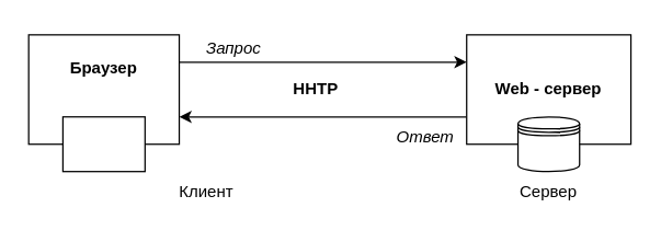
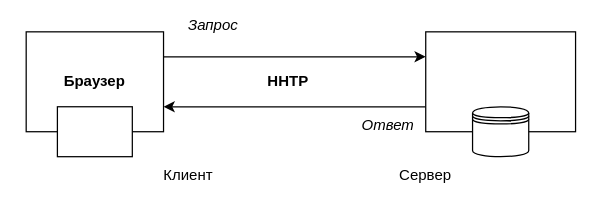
- <mxCell id="12" value="&lt;i&gt;Запрос&lt;/i&gt;" style="text;html=1;strokeColor=none;fillColor=none;align=center;verticalAlign=middle;whiteSpace=wrap;rounded=0;" vertex="1" parent="1"><mxGeometry x="140" y="20" width="60" height="30" as="geometry" /></mxCell>
+ <mxCell id="12" value="&lt;i&gt;Запрос&lt;/i&gt;" style="text;html=1;strokeColor=none;fillColor=none;align=center;verticalAlign=middle;whiteSpace=wrap;rounded=0;" vertex="1" parent="1"><mxGeometry x="140" y="5" width="60" height="30" as="geometry" /></mxCell>
- <mxCell id="4" value="&lt;b&gt;Браузер&lt;/b&gt;" style="text;html=1;strokeColor=none;fillColor=none;align=center;verticalAlign=middle;whiteSpace=wrap;rounded=0;" vertex="1" parent="1"><mxGeometry x="45" y="35" width="60" height="30" as="geometry" /></mxCell>
+ <mxCell id="4" value="&lt;b&gt;Браузер&lt;/b&gt;" style="text;html=1;strokeColor=none;fillColor=none;align=center;verticalAlign=middle;whiteSpace=wrap;rounded=0;" vertex="1" parent="1"><mxGeometry x="45" y="50" width="60" height="30" as="geometry" /></mxCell>
- <mxCell id="9" value="&lt;b&gt;Web - cервер&lt;/b&gt;" style="text;html=1;strokeColor=none;fillColor=none;align=center;verticalAlign=middle;whiteSpace=wrap;rounded=0;" vertex="1" parent="1"><mxGeometry x="355" y="50" width="90" height="30" as="geometry" /></mxCell>
- <mxCell id="10" value="Сервер" style="text;html=1;strokeColor=none;fillColor=none;align=center;verticalAlign=middle;whiteSpace=wrap;rounded=0;" vertex="1" parent="1"><mxGeometry x="370" y="125" width="60" height="30" as="geometry" /></mxCell>
+ <mxCell id="10" value="Сервер" style="text;html=1;strokeColor=none;fillColor=none;align=center;verticalAlign=middle;whiteSpace=wrap;rounded=0;" vertex="1" parent="1"><mxGeometry x="310" y="125" width="60" height="30" as="geometry" /></mxCell>
